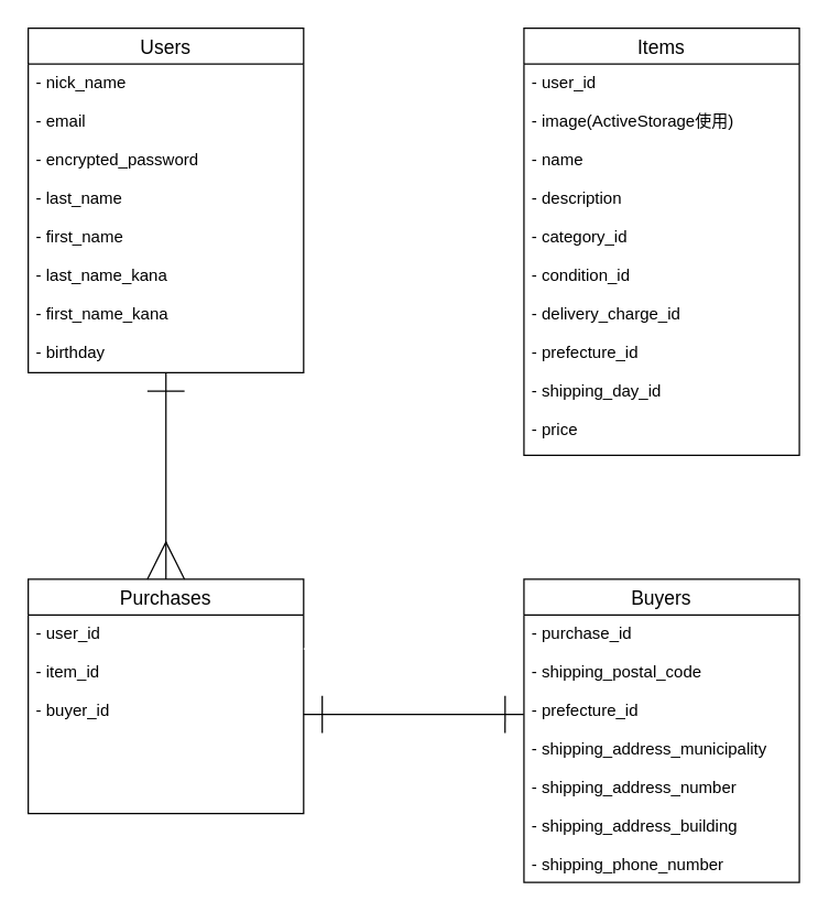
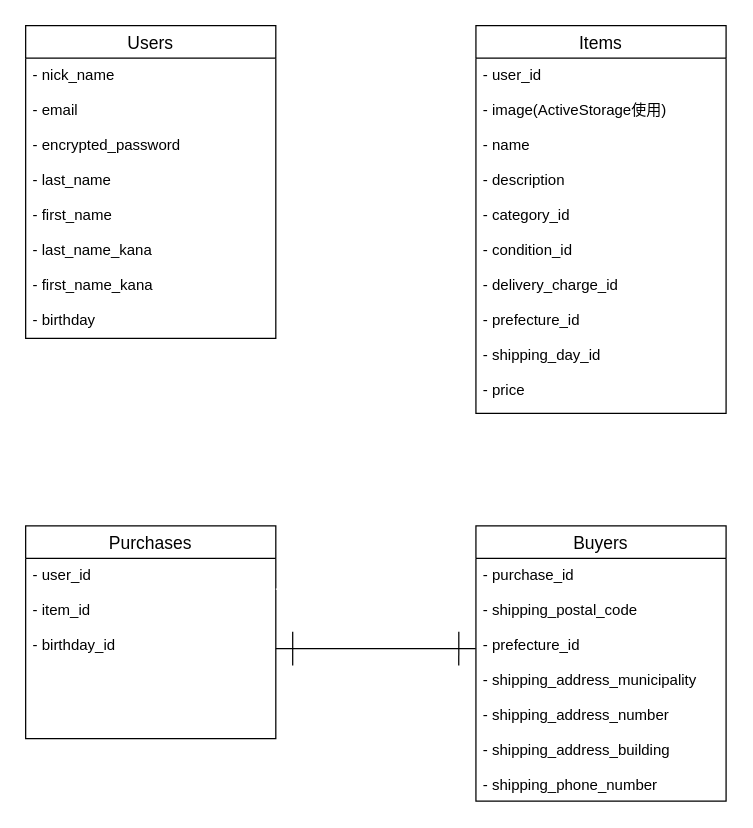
- <mxCell id="7" style="edgeStyle=orthogonalEdgeStyle;rounded=0;orthogonalLoop=1;jettySize=auto;html=1;entryX=0.5;entryY=0;entryDx=0;entryDy=0;endArrow=ERmany;endFill=0;startArrow=ERone;startFill=0;endSize=25;startSize=25;" parent="1" source="8" target="5" edge="1"><mxGeometry relative="1" as="geometry" /></mxCell>
- <mxCell id="6" value="- user_id&#10;&#10;- item_id&#10;&#10;- buyer_id" style="text;strokeColor=none;fillColor=none;spacingLeft=4;spacingRight=4;overflow=hidden;rotatable=0;points=[[0,0.5],[1,0.5]];portConstraint=eastwest;fontSize=12;" parent="5" vertex="1"><mxGeometry y="26" width="200" height="144" as="geometry" /></mxCell>
+ <mxCell id="6" value="- user_id&#10;&#10;- item_id&#10;&#10;- birthday_id" style="text;strokeColor=none;fillColor=none;spacingLeft=4;spacingRight=4;overflow=hidden;rotatable=0;points=[[0,0.5],[1,0.5]];portConstraint=eastwest;fontSize=12;" parent="5" vertex="1"><mxGeometry y="26" width="200" height="144" as="geometry" /></mxCell>
